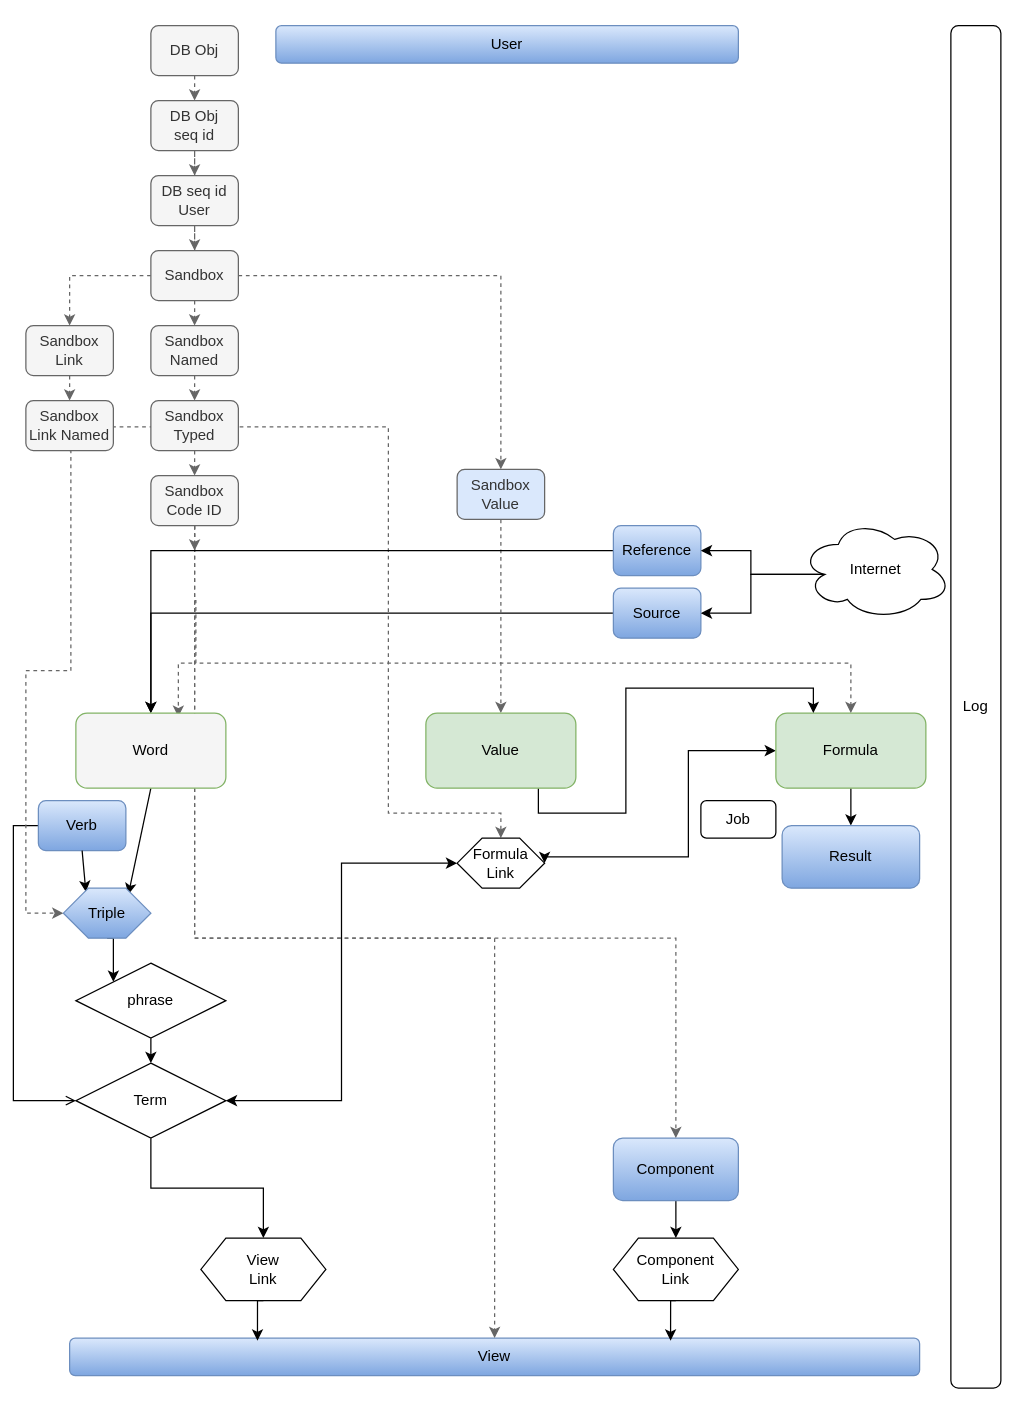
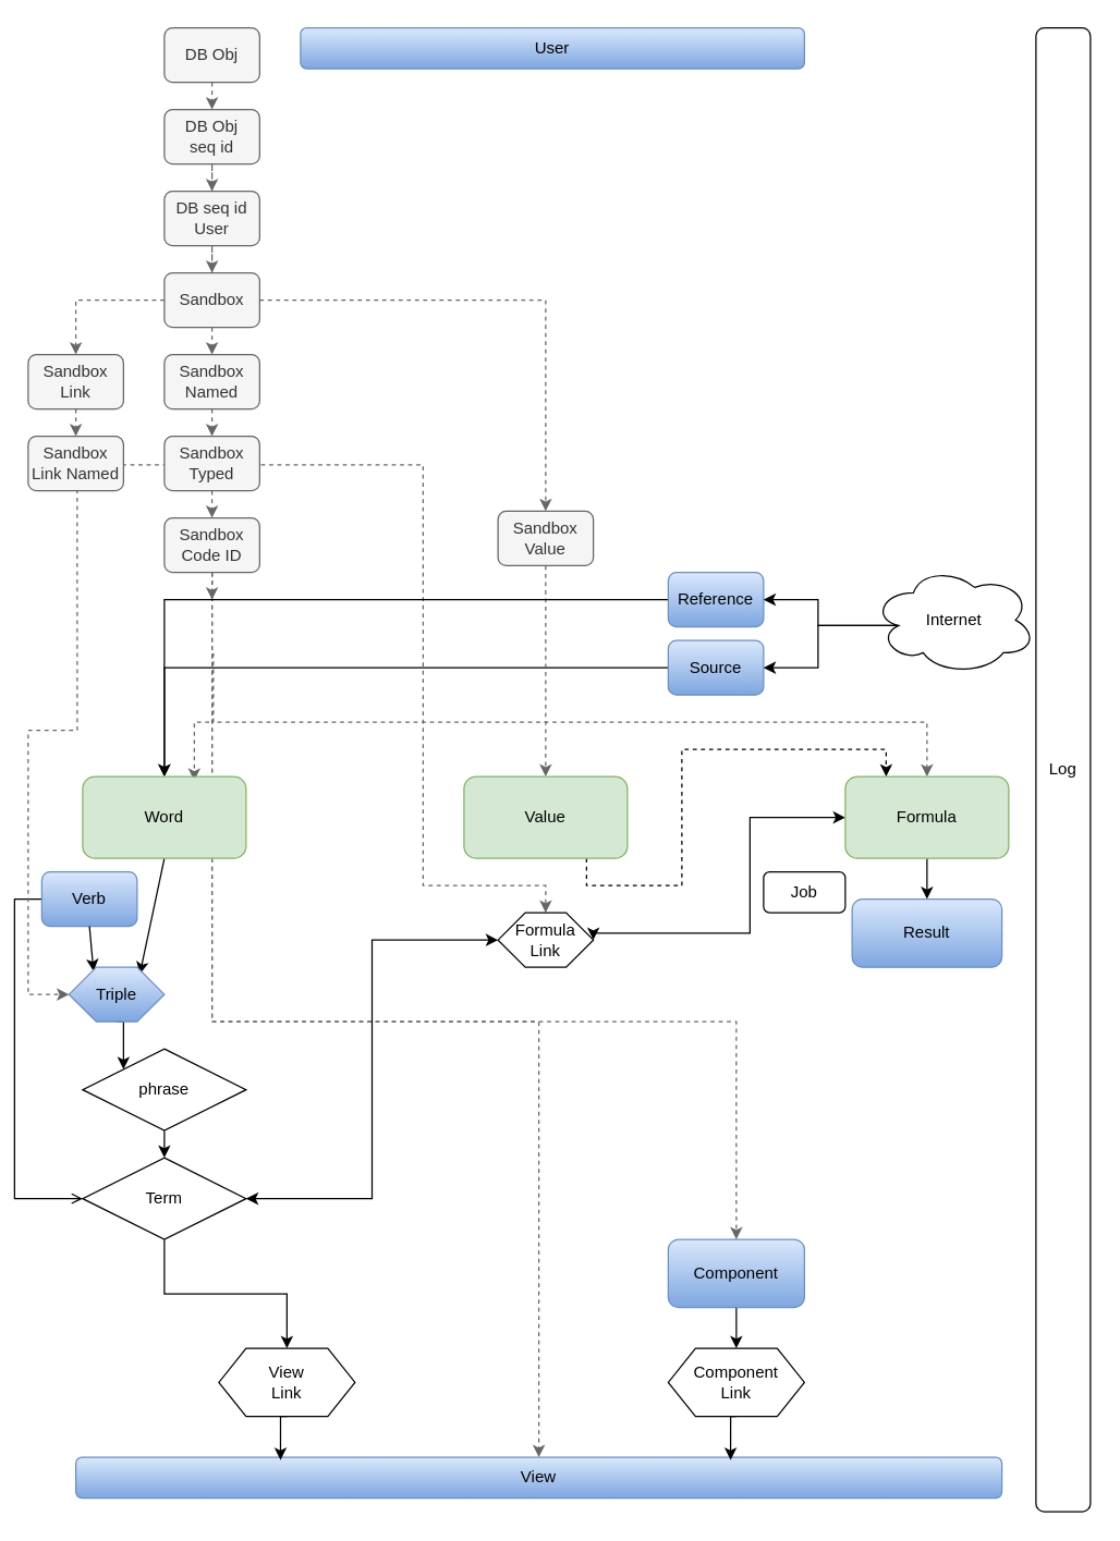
- <mxCell id="42" value="&lt;div&gt;Sandbox&lt;/div&gt;&lt;div&gt;Value&lt;br&gt;&lt;/div&gt;" style="rounded=1;whiteSpace=wrap;html=1;fillColor=#dae8fc;fontColor=#333333;strokeColor=#666666;" vertex="1" parent="1"><mxGeometry x="365" y="375" width="70" height="40" as="geometry" /></mxCell>
+ <mxCell id="42" value="&lt;div&gt;Sandbox&lt;/div&gt;&lt;div&gt;Value&lt;br&gt;&lt;/div&gt;" style="rounded=1;whiteSpace=wrap;html=1;fillColor=#f5f5f5;fontColor=#333333;strokeColor=#666666;" vertex="1" parent="1"><mxGeometry x="365" y="375" width="70" height="40" as="geometry" /></mxCell>
- <mxCell id="48" style="edgeStyle=orthogonalEdgeStyle;rounded=0;orthogonalLoop=1;jettySize=auto;html=1;exitX=0.75;exitY=1;exitDx=0;exitDy=0;entryX=0.25;entryY=0;entryDx=0;entryDy=0;" edge="1" parent="1" source="49" target="5"><mxGeometry relative="1" as="geometry"><Array as="points"><mxPoint x="430" y="650" /><mxPoint x="500" y="650" /><mxPoint x="500" y="550" /><mxPoint x="650" y="550" /></Array></mxGeometry></mxCell>
+ <mxCell id="48" style="edgeStyle=orthogonalEdgeStyle;rounded=0;orthogonalLoop=1;jettySize=auto;html=1;exitX=0.75;exitY=1;exitDx=0;exitDy=0;entryX=0.25;entryY=0;entryDx=0;entryDy=0;dashed=1;" edge="1" parent="1" source="49" target="5"><mxGeometry relative="1" as="geometry"><Array as="points"><mxPoint x="430" y="650" /><mxPoint x="500" y="650" /><mxPoint x="500" y="550" /><mxPoint x="650" y="550" /></Array></mxGeometry></mxCell>
- <mxCell id="61" value="Word" style="rounded=1;whiteSpace=wrap;html=1;fillColor=#f5f5f5;strokeColor=#82b366;" parent="1" vertex="1"><mxGeometry x="60" y="570" width="120" height="60" as="geometry" /></mxCell>
+ <mxCell id="61" value="Word" style="rounded=1;whiteSpace=wrap;html=1;fillColor=#d5e8d4;strokeColor=#82b366;" parent="1" vertex="1"><mxGeometry x="60" y="570" width="120" height="60" as="geometry" /></mxCell>
